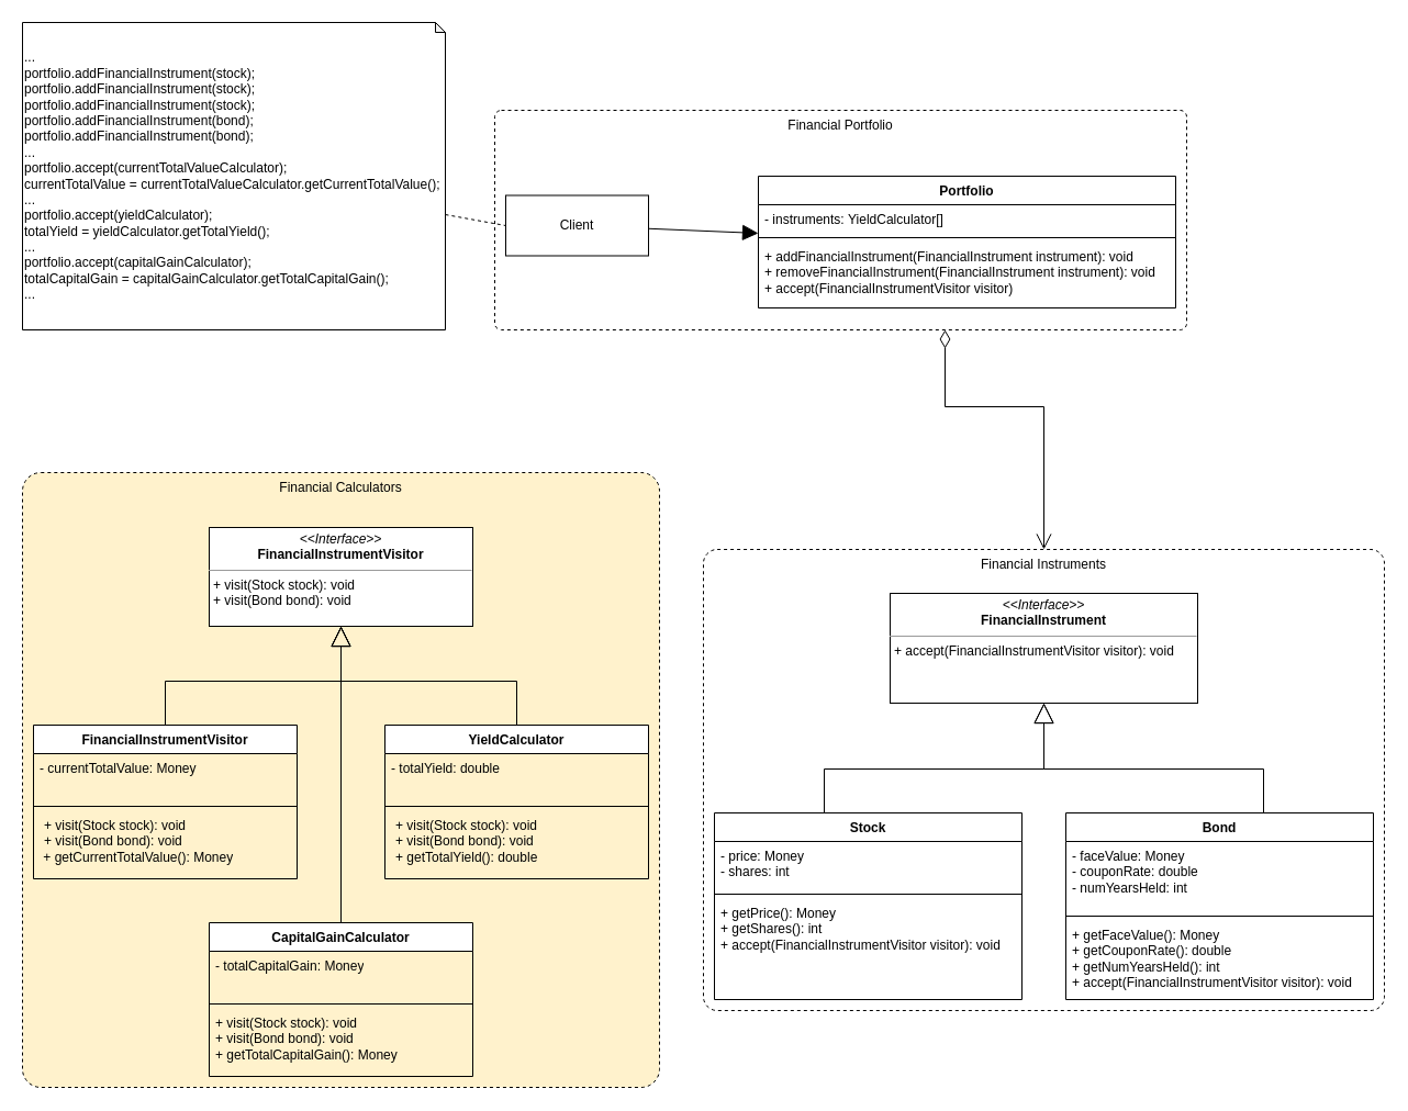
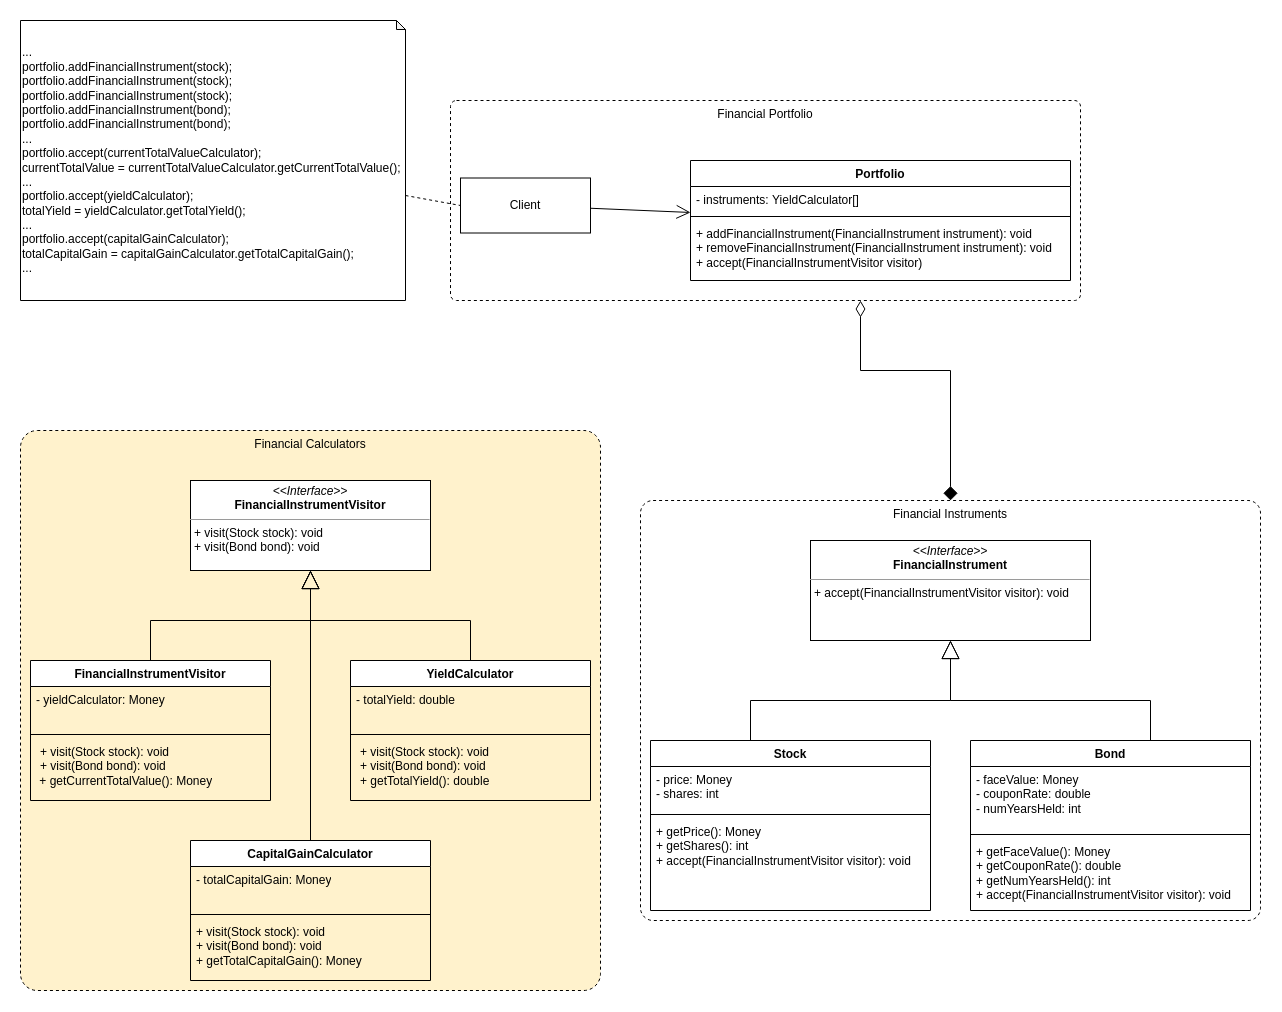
- <mxCell id="38" value="" style="endArrow=block;endFill=1;endSize=12;html=1;rounded=0;" edge="1" parent="1" source="37" target="32"><mxGeometry width="160" relative="1" as="geometry"><mxPoint x="420" y="310" as="sourcePoint" /><mxPoint x="580" y="310" as="targetPoint" /></mxGeometry></mxCell>
+ <mxCell id="38" value="" style="endArrow=open;endFill=1;endSize=12;html=1;rounded=0;" edge="1" parent="1" source="37" target="32"><mxGeometry width="160" relative="1" as="geometry"><mxPoint x="420" y="310" as="sourcePoint" /><mxPoint x="580" y="310" as="targetPoint" /></mxGeometry></mxCell>
- <mxCell id="36" value="" style="endArrow=open;html=1;endSize=12;startArrow=diamondThin;startSize=14;startFill=0;edgeStyle=orthogonalEdgeStyle;align=left;verticalAlign=bottom;rounded=0;" edge="1" parent="1" source="2" target="3"><mxGeometry x="-1" y="3" relative="1" as="geometry"><mxPoint x="500" y="350" as="sourcePoint" /><mxPoint x="660" y="350" as="targetPoint" /><Array as="points"><mxPoint x="860" y="370" /><mxPoint x="950" y="370" /></Array></mxGeometry></mxCell>
+ <mxCell id="36" value="" style="endArrow=diamond;html=1;endSize=12;startArrow=diamondThin;startSize=14;startFill=0;edgeStyle=orthogonalEdgeStyle;align=left;verticalAlign=bottom;rounded=0;" edge="1" parent="1" source="2" target="3"><mxGeometry x="-1" y="3" relative="1" as="geometry"><mxPoint x="500" y="350" as="sourcePoint" /><mxPoint x="660" y="350" as="targetPoint" /><Array as="points"><mxPoint x="860" y="370" /><mxPoint x="950" y="370" /></Array></mxGeometry></mxCell>
- <mxCell id="18" value="- currentTotalValue: Money" style="text;strokeColor=none;fillColor=none;align=left;verticalAlign=top;spacingLeft=4;spacingRight=4;overflow=hidden;rotatable=0;points=[[0,0.5],[1,0.5]];portConstraint=eastwest;whiteSpace=wrap;html=1;" vertex="1" parent="17"><mxGeometry y="26" width="240" height="44" as="geometry" /></mxCell>
+ <mxCell id="18" value="- yieldCalculator: Money" style="text;strokeColor=none;fillColor=none;align=left;verticalAlign=top;spacingLeft=4;spacingRight=4;overflow=hidden;rotatable=0;points=[[0,0.5],[1,0.5]];portConstraint=eastwest;whiteSpace=wrap;html=1;" vertex="1" parent="17"><mxGeometry y="26" width="240" height="44" as="geometry" /></mxCell>
